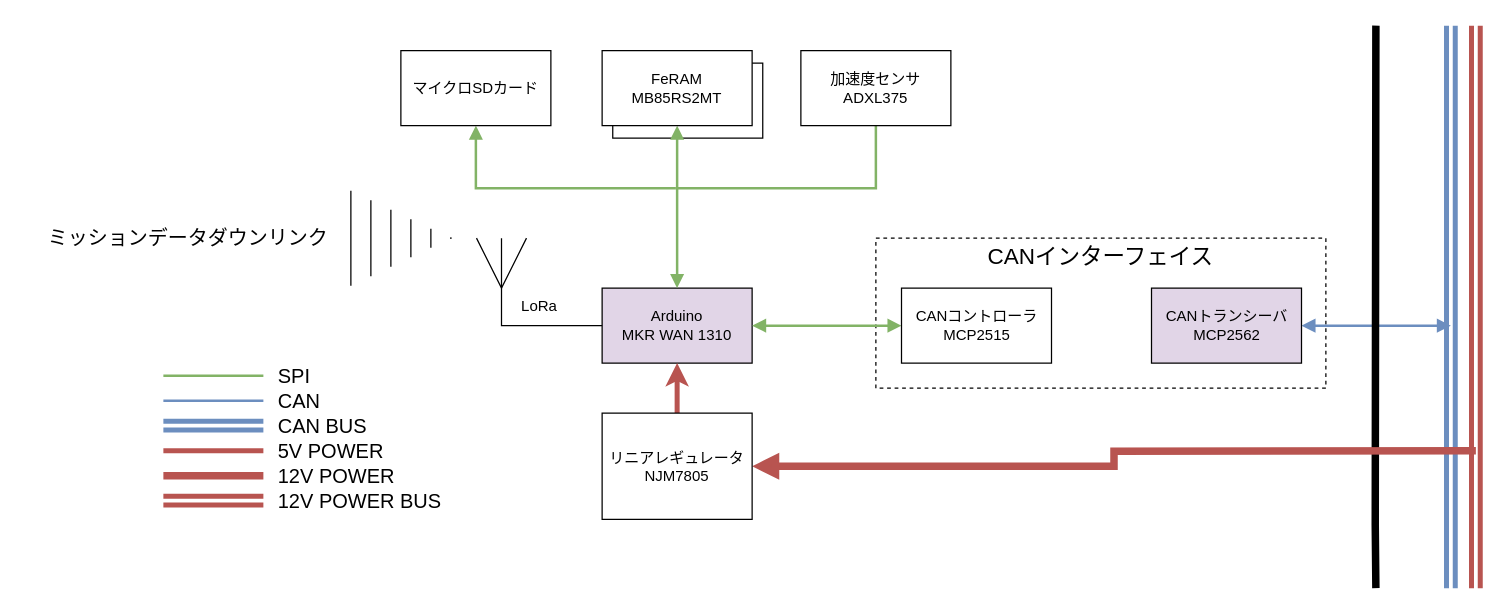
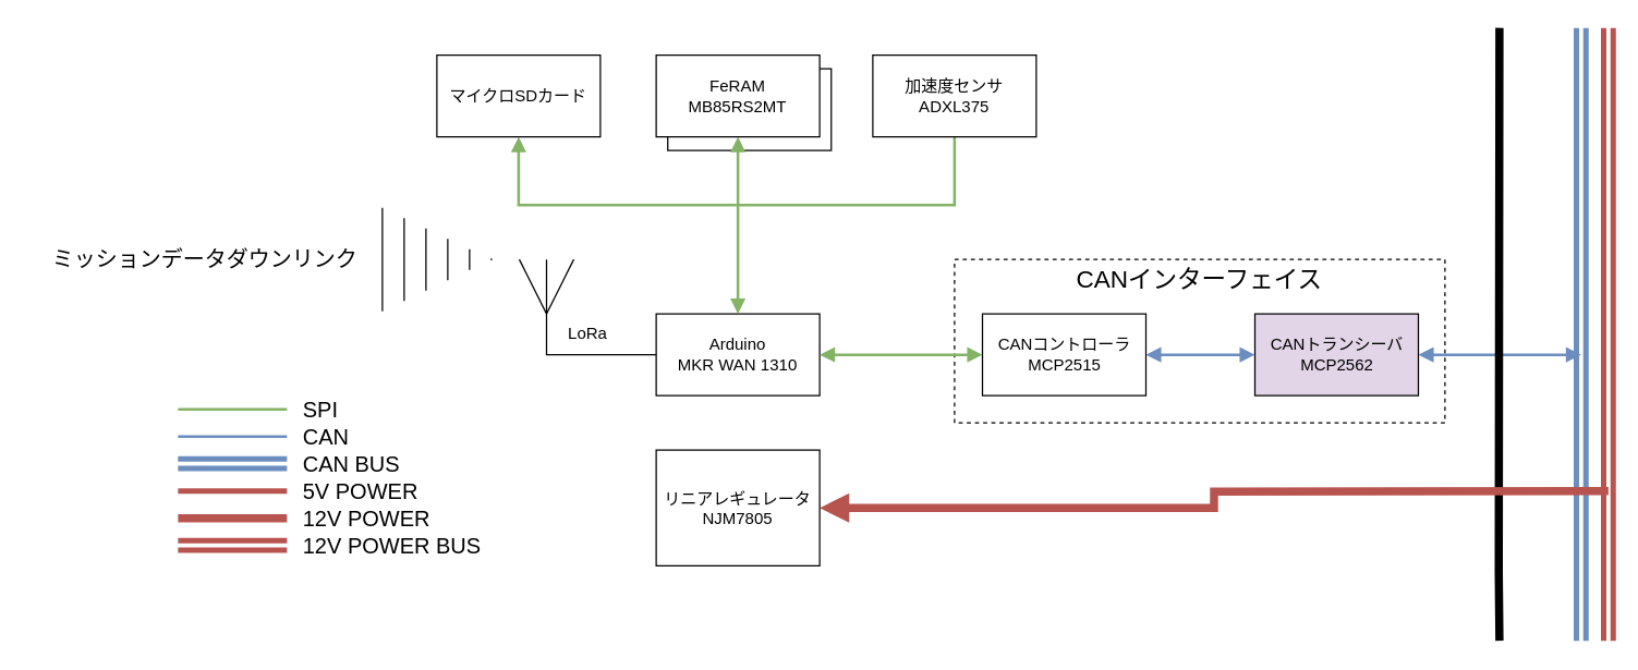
- <mxCell id="3" value="Arduino&lt;br&gt;MKR WAN 1310" style="rounded=0;whiteSpace=wrap;html=1;fillColor=#e1d5e7;" parent="1" vertex="1"><mxGeometry x="481" y="230" width="120" height="60" as="geometry" /></mxCell>
+ <mxCell id="3" value="Arduino&lt;br&gt;MKR WAN 1310" style="rounded=0;whiteSpace=wrap;html=1;" parent="1" vertex="1"><mxGeometry x="481" y="230" width="120" height="60" as="geometry" /></mxCell>
+ <mxCell id="6" value="" style="edgeStyle=orthogonalEdgeStyle;rounded=0;orthogonalLoop=1;jettySize=auto;html=1;fillColor=#dae8fc;strokeColor=#6c8ebf;strokeWidth=2;startArrow=block;startFill=1;endArrow=block;endFill=1;" parent="1" source="8" target="10" edge="1"><mxGeometry relative="1" as="geometry" /></mxCell>
- <mxCell id="19" value="" style="edgeStyle=orthogonalEdgeStyle;rounded=0;orthogonalLoop=1;jettySize=auto;html=1;fillColor=#f8cecc;strokeColor=#b85450;strokeWidth=4;" parent="1" source="20" target="3" edge="1"><mxGeometry relative="1" as="geometry" /></mxCell>
